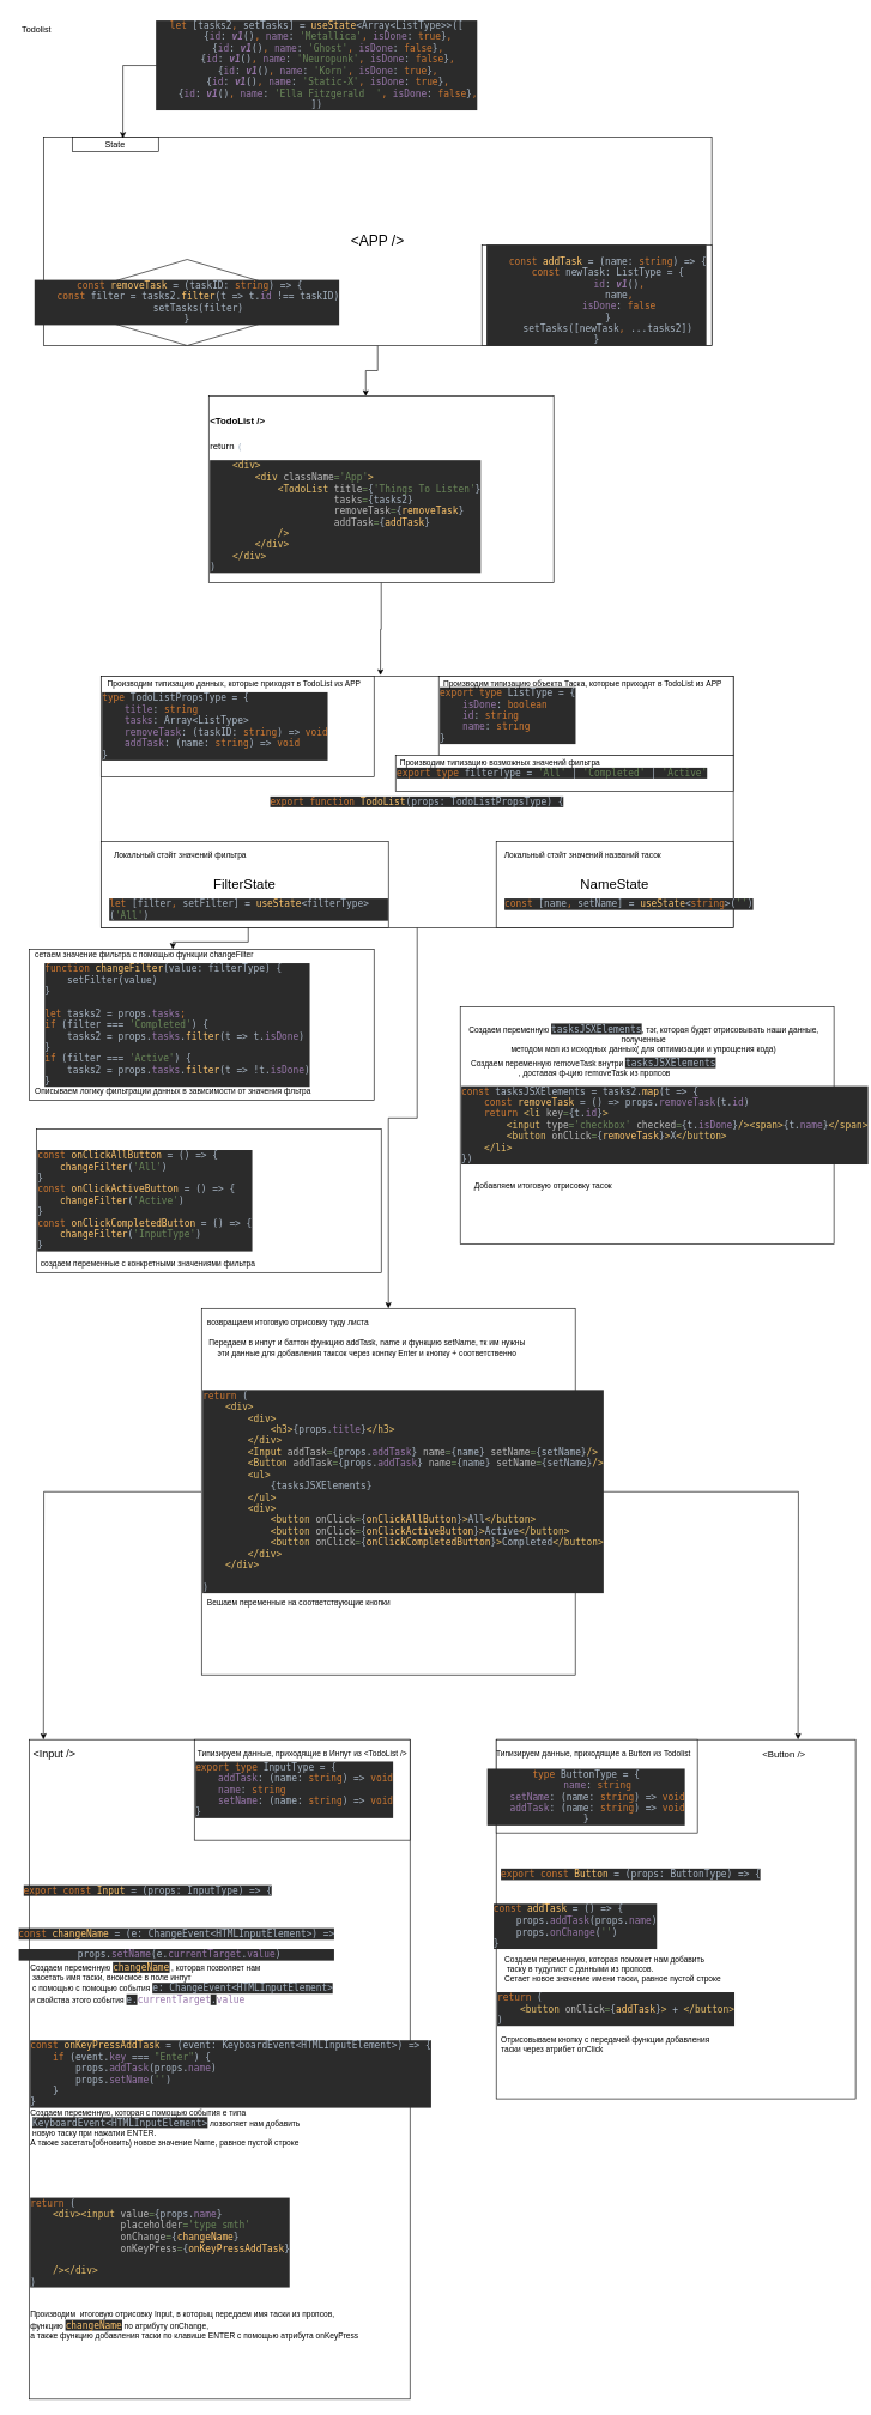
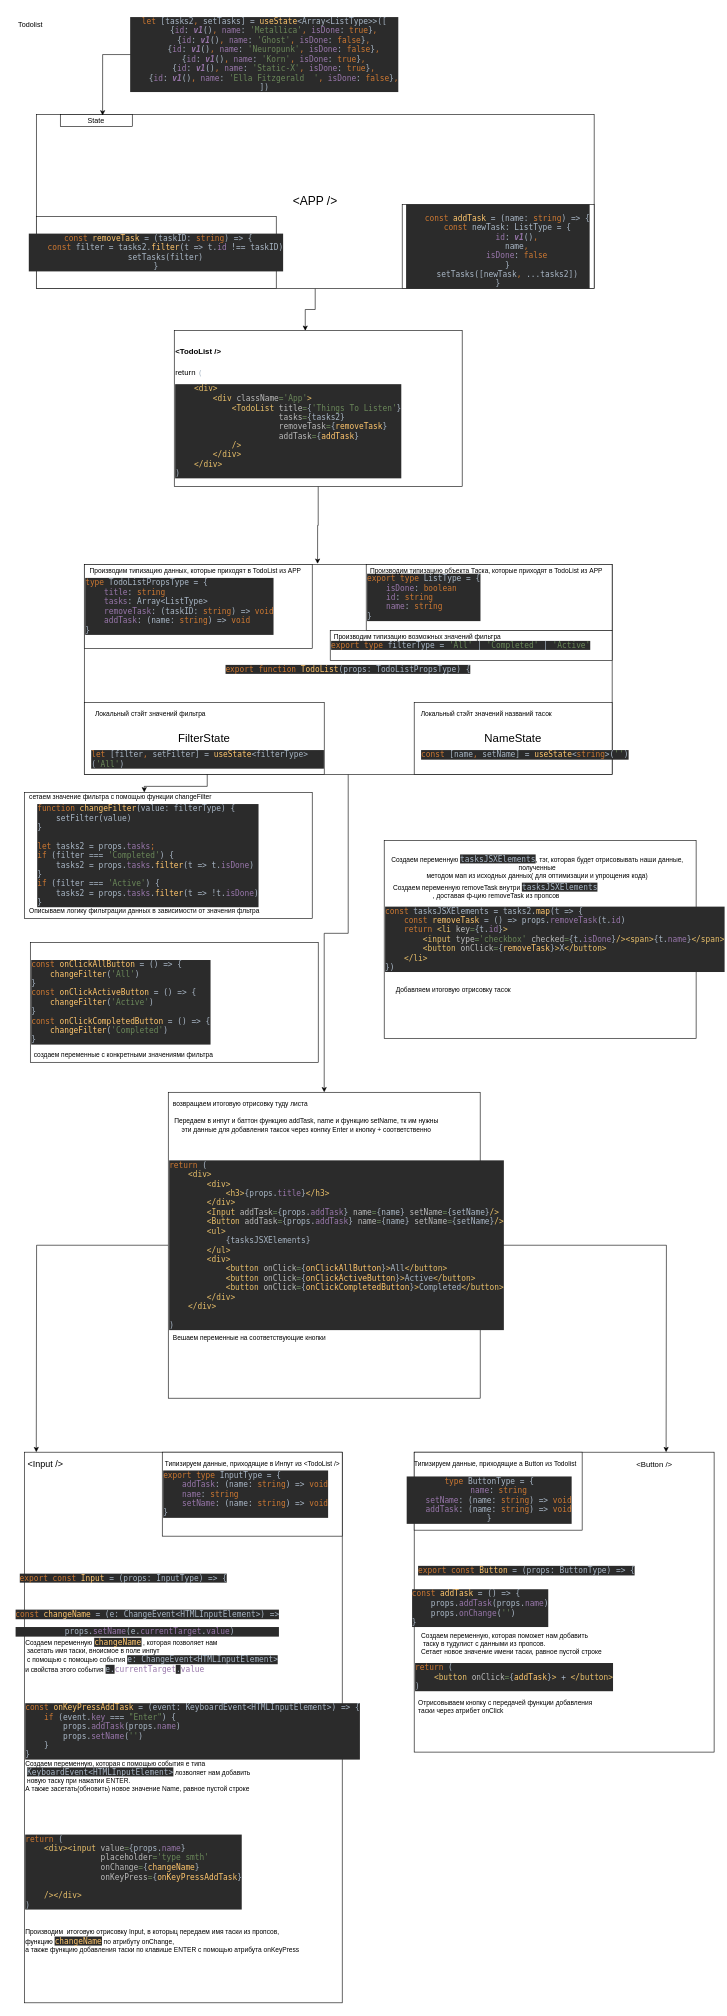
- <mxCell id="10" value="&lt;pre style=&quot;background-color: #2b2b2b ; color: #a9b7c6 ; font-family: &amp;quot;jetbrains mono&amp;quot; , monospace ; font-size: 9.8pt&quot;&gt; &lt;span style=&quot;color: #cc7832&quot;&gt;const &lt;/span&gt;&lt;span style=&quot;color: #ffc66d&quot;&gt;removeTask &lt;/span&gt;= (taskID: &lt;span style=&quot;color: #cc7832&quot;&gt;string&lt;/span&gt;) =&amp;gt; {&lt;br&gt;    &lt;span style=&quot;color: #cc7832&quot;&gt;const &lt;/span&gt;filter = tasks2.&lt;span style=&quot;color: #ffc66d&quot;&gt;filter&lt;/span&gt;(t =&amp;gt; t.&lt;span style=&quot;color: #9876aa&quot;&gt;id &lt;/span&gt;!== taskID)&lt;br&gt;    setTasks(filter)&lt;br&gt;}&lt;/pre&gt;" style="rhombus;whiteSpace=wrap;html=1;" vertex="1" parent="1"><mxGeometry x="60" y="360" width="400" height="120" as="geometry" /></mxCell>
+ <mxCell id="10" value="&lt;pre style=&quot;background-color: #2b2b2b ; color: #a9b7c6 ; font-family: &amp;quot;jetbrains mono&amp;quot; , monospace ; font-size: 9.8pt&quot;&gt; &lt;span style=&quot;color: #cc7832&quot;&gt;const &lt;/span&gt;&lt;span style=&quot;color: #ffc66d&quot;&gt;removeTask &lt;/span&gt;= (taskID: &lt;span style=&quot;color: #cc7832&quot;&gt;string&lt;/span&gt;) =&amp;gt; {&lt;br&gt;    &lt;span style=&quot;color: #cc7832&quot;&gt;const &lt;/span&gt;filter = tasks2.&lt;span style=&quot;color: #ffc66d&quot;&gt;filter&lt;/span&gt;(t =&amp;gt; t.&lt;span style=&quot;color: #9876aa&quot;&gt;id &lt;/span&gt;!== taskID)&lt;br&gt;    setTasks(filter)&lt;br&gt;}&lt;/pre&gt;" style="rounded=0;whiteSpace=wrap;html=1;" vertex="1" parent="1"><mxGeometry x="60" y="360" width="400" height="120" as="geometry" /></mxCell>
- <mxCell id="27" value="&lt;pre style=&quot;background-color: #2b2b2b ; color: #a9b7c6 ; font-family: &amp;quot;jetbrains mono&amp;quot; , monospace ; font-size: 9.8pt&quot;&gt;&lt;span style=&quot;color: #cc7832&quot;&gt;const &lt;/span&gt;&lt;span style=&quot;color: #ffc66d&quot;&gt;onClickAllButton &lt;/span&gt;= () =&amp;gt; {&lt;br&gt;    &lt;span style=&quot;color: #ffc66d&quot;&gt;changeFilter&lt;/span&gt;(&lt;span style=&quot;color: #6a8759&quot;&gt;'All'&lt;/span&gt;)&lt;br&gt;}&lt;br&gt;&lt;span style=&quot;color: #cc7832&quot;&gt;const &lt;/span&gt;&lt;span style=&quot;color: #ffc66d&quot;&gt;onClickActiveButton &lt;/span&gt;= () =&amp;gt; {&lt;br&gt;    &lt;span style=&quot;color: #ffc66d&quot;&gt;changeFilter&lt;/span&gt;(&lt;span style=&quot;color: #6a8759&quot;&gt;'Active'&lt;/span&gt;)&lt;br&gt;}&lt;br&gt;&lt;span style=&quot;color: #cc7832&quot;&gt;const &lt;/span&gt;&lt;span style=&quot;color: #ffc66d&quot;&gt;onClickCompletedButton &lt;/span&gt;= () =&amp;gt; {&lt;br&gt;    &lt;span style=&quot;color: #ffc66d&quot;&gt;changeFilter&lt;/span&gt;(&lt;span style=&quot;color: #6a8759&quot;&gt;'InputType'&lt;/span&gt;)&lt;br&gt;}&lt;/pre&gt;" style="rounded=0;whiteSpace=wrap;html=1;fontSize=19;align=left;" vertex="1" parent="1"><mxGeometry x="50" y="1570" width="480" height="200" as="geometry" /></mxCell>
+ <mxCell id="27" value="&lt;pre style=&quot;background-color: #2b2b2b ; color: #a9b7c6 ; font-family: &amp;quot;jetbrains mono&amp;quot; , monospace ; font-size: 9.8pt&quot;&gt;&lt;span style=&quot;color: #cc7832&quot;&gt;const &lt;/span&gt;&lt;span style=&quot;color: #ffc66d&quot;&gt;onClickAllButton &lt;/span&gt;= () =&amp;gt; {&lt;br&gt;    &lt;span style=&quot;color: #ffc66d&quot;&gt;changeFilter&lt;/span&gt;(&lt;span style=&quot;color: #6a8759&quot;&gt;'All'&lt;/span&gt;)&lt;br&gt;}&lt;br&gt;&lt;span style=&quot;color: #cc7832&quot;&gt;const &lt;/span&gt;&lt;span style=&quot;color: #ffc66d&quot;&gt;onClickActiveButton &lt;/span&gt;= () =&amp;gt; {&lt;br&gt;    &lt;span style=&quot;color: #ffc66d&quot;&gt;changeFilter&lt;/span&gt;(&lt;span style=&quot;color: #6a8759&quot;&gt;'Active'&lt;/span&gt;)&lt;br&gt;}&lt;br&gt;&lt;span style=&quot;color: #cc7832&quot;&gt;const &lt;/span&gt;&lt;span style=&quot;color: #ffc66d&quot;&gt;onClickCompletedButton &lt;/span&gt;= () =&amp;gt; {&lt;br&gt;    &lt;span style=&quot;color: #ffc66d&quot;&gt;changeFilter&lt;/span&gt;(&lt;span style=&quot;color: #6a8759&quot;&gt;'Completed'&lt;/span&gt;)&lt;br&gt;}&lt;/pre&gt;" style="rounded=0;whiteSpace=wrap;html=1;fontSize=19;align=left;" vertex="1" parent="1"><mxGeometry x="50" y="1570" width="480" height="200" as="geometry" /></mxCell>
- <mxCell id="59" value="&lt;pre style=&quot;background-color: #2b2b2b ; color: #a9b7c6 ; font-family: &amp;quot;jetbrains mono&amp;quot; , monospace ; font-size: 9.8pt&quot;&gt;&lt;span style=&quot;color: #cc7832&quot;&gt;export const &lt;/span&gt;&lt;span style=&quot;color: #ffc66d&quot;&gt;Button &lt;/span&gt;= (props: ButtonType) =&amp;gt; {&lt;/pre&gt;" style="text;whiteSpace=wrap;html=1;fontSize=11;" vertex="1" parent="1"><mxGeometry x="695" y="2580" width="360" height="50" as="geometry" /></mxCell>
+ <mxCell id="59" value="&lt;pre style=&quot;background-color: #2b2b2b ; color: #a9b7c6 ; font-family: &amp;quot;jetbrains mono&amp;quot; , monospace ; font-size: 9.8pt&quot;&gt;&lt;span style=&quot;color: #cc7832&quot;&gt;export const &lt;/span&gt;&lt;span style=&quot;color: #ffc66d&quot;&gt;Button &lt;/span&gt;= (props: ButtonType) =&amp;gt; {&lt;/pre&gt;" style="text;whiteSpace=wrap;html=1;fontSize=11;" vertex="1" parent="1"><mxGeometry x="695" y="2590" width="360" height="50" as="geometry" /></mxCell>
